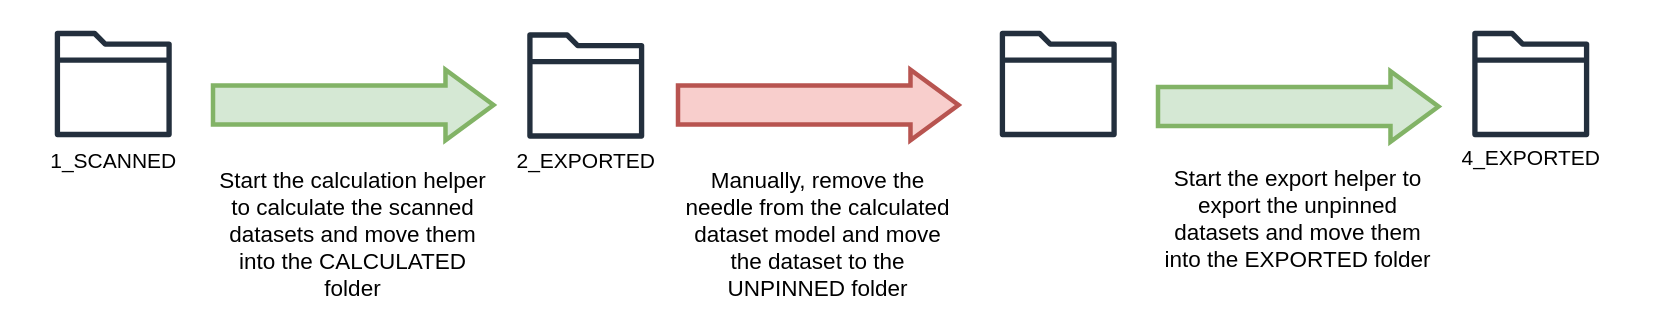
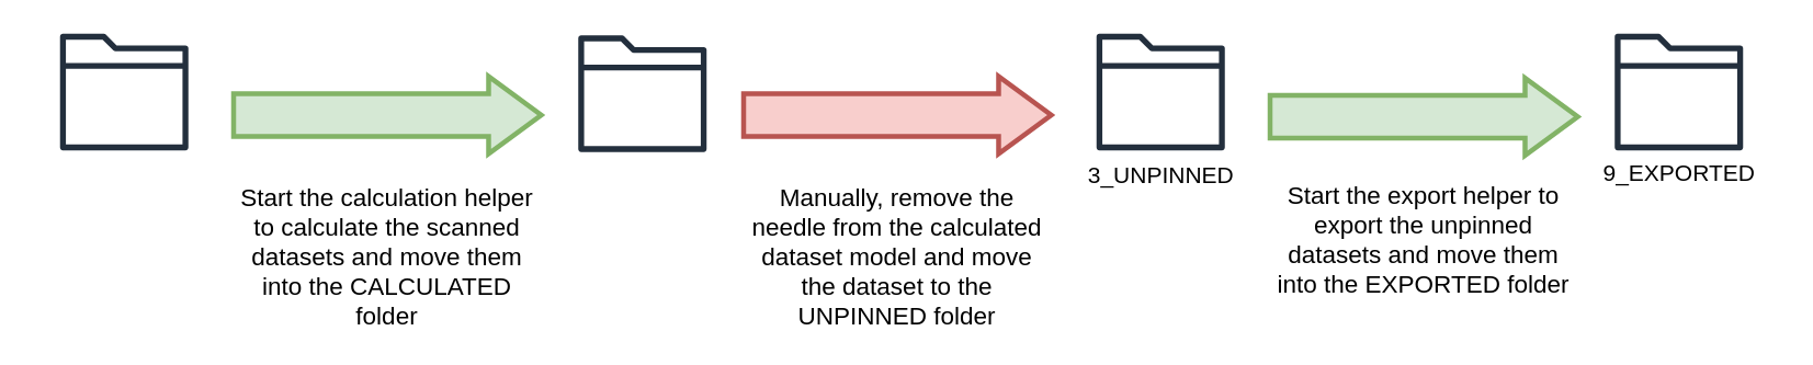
- <mxCell id="16" value="4_EXPORTED" style="text;html=1;align=center;verticalAlign=middle;resizable=0;points=[];autosize=1;strokeColor=none;fillColor=none;fontSize=14;" vertex="1" parent="14"><mxGeometry y="70" width="120" height="30" as="geometry" /></mxCell>
+ <mxCell id="16" value="9_EXPORTED" style="text;html=1;align=center;verticalAlign=middle;resizable=0;points=[];autosize=1;strokeColor=none;fillColor=none;fontSize=14;" vertex="1" parent="14"><mxGeometry y="70" width="120" height="30" as="geometry" /></mxCell>
+ <mxCell id="13" value="3_UNPINNED" style="text;html=1;align=center;verticalAlign=middle;resizable=0;points=[];autosize=1;strokeColor=none;fillColor=none;fontSize=14;" vertex="1" parent="11"><mxGeometry y="71" width="110" height="30" as="geometry" /></mxCell>
- <mxCell id="7" value="1_SCANNED" style="text;html=1;align=center;verticalAlign=middle;resizable=0;points=[];autosize=1;strokeColor=none;fillColor=none;fontSize=14;" vertex="1" parent="5"><mxGeometry y="72" width="110" height="30" as="geometry" /></mxCell>
- <mxCell id="10" value="2_EXPORTED" style="text;html=1;align=center;verticalAlign=middle;resizable=0;points=[];autosize=1;strokeColor=none;fillColor=none;fontSize=14;" vertex="1" parent="8"><mxGeometry y="71" width="120" height="30" as="geometry" /></mxCell>
